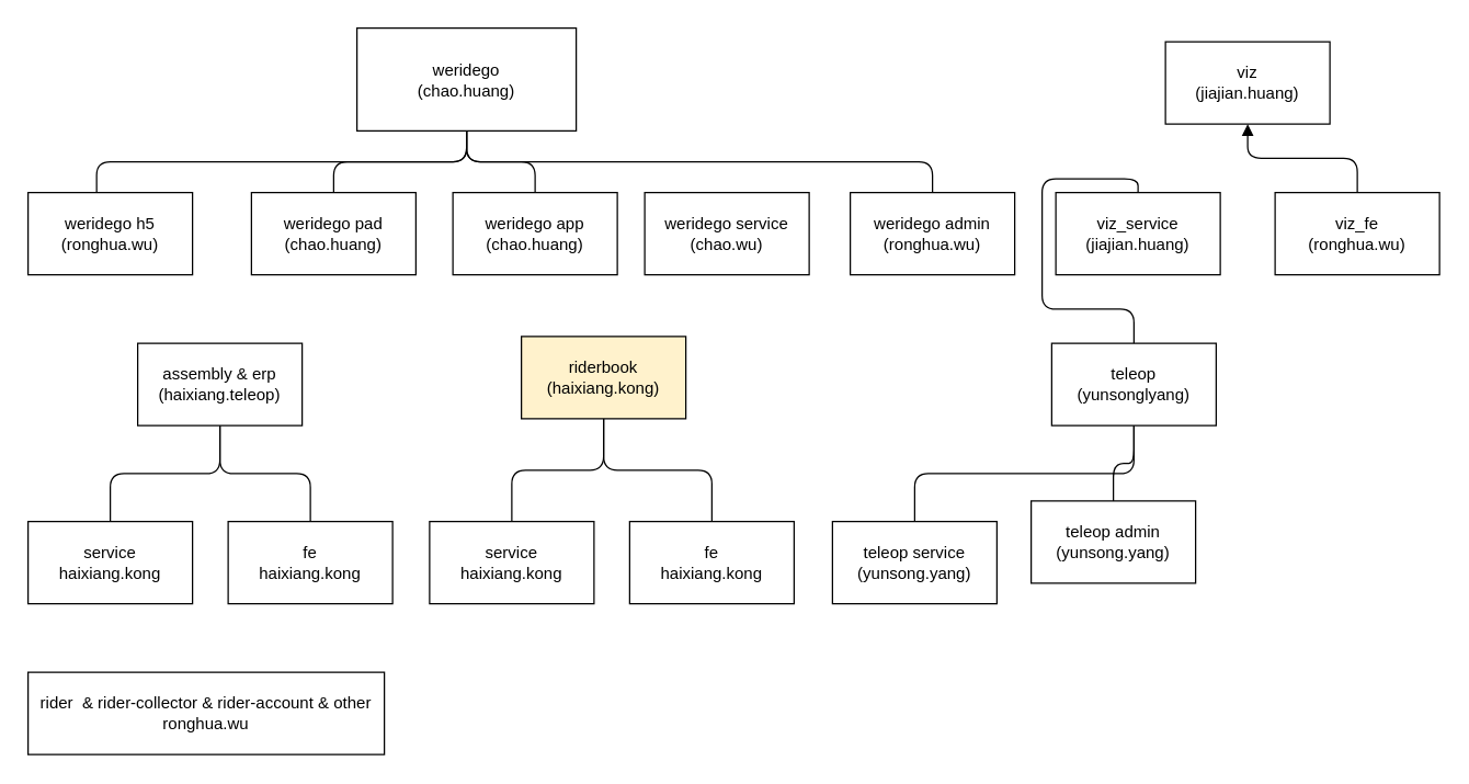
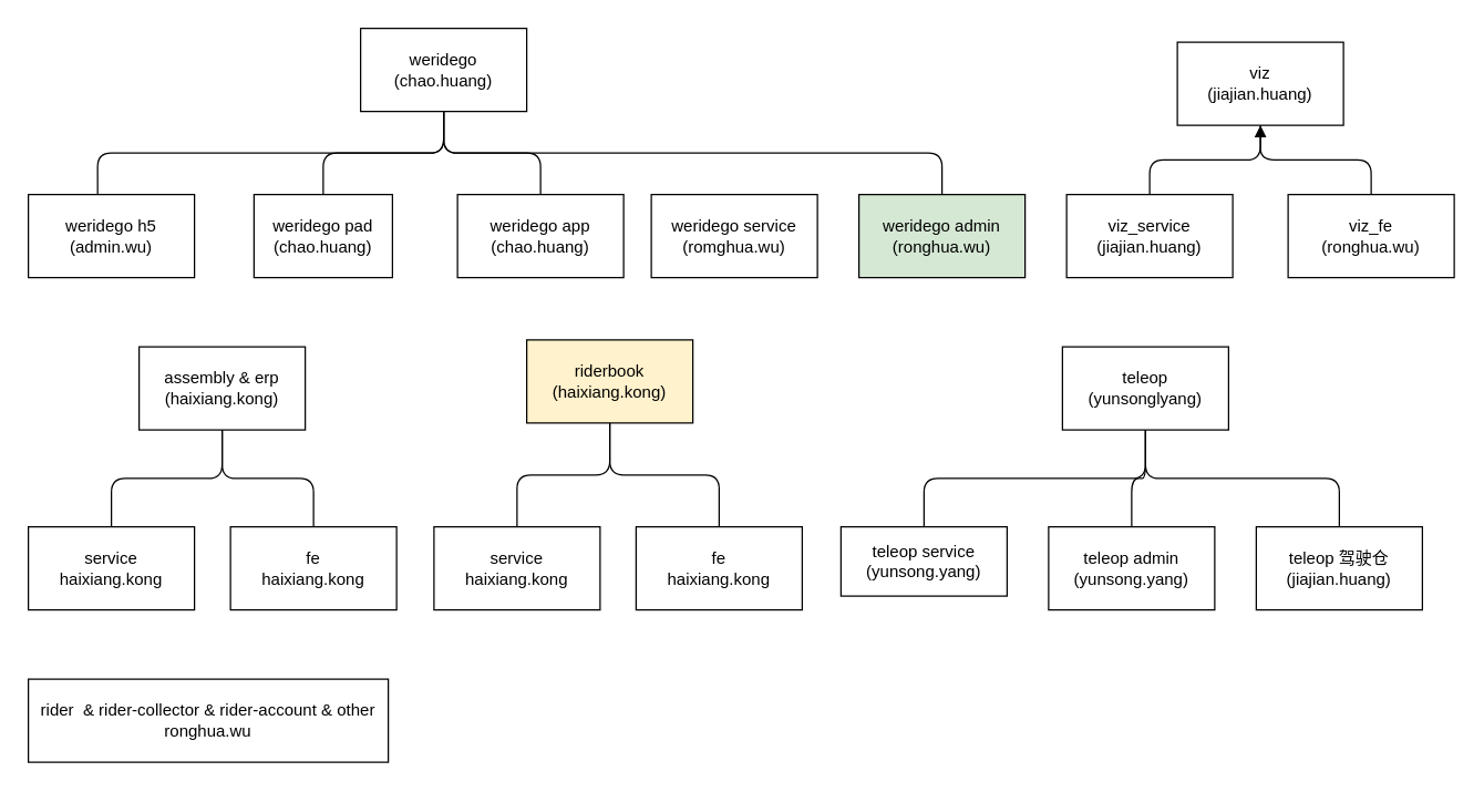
- <mxCell id="2" value="weridego&lt;br&gt;(chao.huang)" style="rounded=0;whiteSpace=wrap;html=1;" vertex="1" parent="1"><mxGeometry x="260" y="20" width="160" height="75" as="geometry" /></mxCell>
+ <mxCell id="2" value="weridego&lt;br&gt;(chao.huang)" style="rounded=0;whiteSpace=wrap;html=1;" vertex="1" parent="1"><mxGeometry x="260" y="20" width="120" height="60" as="geometry" /></mxCell>
- <mxCell id="20" value="weridego h5&lt;br&gt;(ronghua.wu)" style="rounded=0;whiteSpace=wrap;html=1;" vertex="1" parent="1"><mxGeometry x="20" y="140" width="120" height="60" as="geometry" /></mxCell>
+ <mxCell id="20" value="weridego h5&lt;br&gt;(admin.wu)" style="rounded=0;whiteSpace=wrap;html=1;" vertex="1" parent="1"><mxGeometry x="20" y="140" width="120" height="60" as="geometry" /></mxCell>
- <mxCell id="13" value="weridego pad&lt;br&gt;(chao.huang)" style="rounded=0;whiteSpace=wrap;html=1;" vertex="1" parent="1"><mxGeometry x="183" y="140" width="120" height="60" as="geometry" /></mxCell>
+ <mxCell id="13" value="weridego pad&lt;br&gt;(chao.huang)" style="rounded=0;whiteSpace=wrap;html=1;" vertex="1" parent="1"><mxGeometry x="183" y="140" width="100" height="60" as="geometry" /></mxCell>
- <mxCell id="3" value="weridego service&lt;br&gt;(chao.wu)" style="rounded=0;whiteSpace=wrap;html=1;" vertex="1" parent="1"><mxGeometry x="470" y="140" width="120" height="60" as="geometry" /></mxCell>
+ <mxCell id="3" value="weridego service&lt;br&gt;(romghua.wu)" style="rounded=0;whiteSpace=wrap;html=1;" vertex="1" parent="1"><mxGeometry x="470" y="140" width="120" height="60" as="geometry" /></mxCell>
- <mxCell id="5" value="weridego admin&lt;br&gt;(ronghua.wu)" style="rounded=0;whiteSpace=wrap;html=1;" vertex="1" parent="1"><mxGeometry x="620" y="140" width="120" height="60" as="geometry" /></mxCell>
+ <mxCell id="5" value="weridego admin&lt;br&gt;(ronghua.wu)" style="rounded=0;whiteSpace=wrap;html=1;fillColor=#d5e8d4;" vertex="1" parent="1"><mxGeometry x="620" y="140" width="120" height="60" as="geometry" /></mxCell>
- <mxCell id="11" value="" style="endArrow=none;html=1;exitX=0.5;exitY=0;exitDx=0;exitDy=0;edgeStyle=orthogonalEdgeStyle;" edge="1" parent="1" source="9" target="15"><mxGeometry width="50" height="50" relative="1" as="geometry"><mxPoint x="890" y="300" as="sourcePoint" /><mxPoint x="940" y="250" as="targetPoint" /></mxGeometry></mxCell>
+ <mxCell id="11" value="" style="endArrow=none;html=1;entryX=0.5;entryY=1;entryDx=0;entryDy=0;exitX=0.5;exitY=0;exitDx=0;exitDy=0;edgeStyle=orthogonalEdgeStyle;" edge="1" parent="1" source="9" target="8"><mxGeometry width="50" height="50" relative="1" as="geometry"><mxPoint x="890" y="300" as="sourcePoint" /><mxPoint x="940" y="250" as="targetPoint" /></mxGeometry></mxCell>
- <mxCell id="24" value="assembly &amp;amp; erp&lt;br&gt;(haixiang.teleop)" style="rounded=0;whiteSpace=wrap;html=1;" vertex="1" parent="1"><mxGeometry x="100" y="250" width="120" height="60" as="geometry" /></mxCell>
+ <mxCell id="24" value="assembly &amp;amp; erp&lt;br&gt;(haixiang.kong)" style="rounded=0;whiteSpace=wrap;html=1;" vertex="1" parent="1"><mxGeometry x="100" y="250" width="120" height="60" as="geometry" /></mxCell>
+ <mxCell id="23" value="" style="endArrow=none;html=1;entryX=0.5;entryY=1;entryDx=0;entryDy=0;exitX=0.5;exitY=0;exitDx=0;exitDy=0;edgeStyle=orthogonalEdgeStyle;" edge="1" parent="1" source="22" target="15"><mxGeometry width="50" height="50" relative="1" as="geometry"><mxPoint x="967" y="360" as="sourcePoint" /><mxPoint x="1017" y="310" as="targetPoint" /></mxGeometry></mxCell>
- <mxCell id="17" value="teleop admin&lt;br&gt;(yunsong.yang)" style="rounded=0;whiteSpace=wrap;html=1;" vertex="1" parent="1"><mxGeometry x="752" y="365" width="120" height="60" as="geometry" /></mxCell>
+ <mxCell id="17" value="teleop admin&lt;br&gt;(yunsong.yang)" style="rounded=0;whiteSpace=wrap;html=1;" vertex="1" parent="1"><mxGeometry x="757" y="380" width="120" height="60" as="geometry" /></mxCell>
- <mxCell id="16" value="teleop service&lt;br&gt;(yunsong.yang)" style="rounded=0;whiteSpace=wrap;html=1;" vertex="1" parent="1"><mxGeometry x="607" y="380" width="120" height="60" as="geometry" /></mxCell>
+ <mxCell id="16" value="teleop service&lt;br&gt;(yunsong.yang)" style="rounded=0;whiteSpace=wrap;html=1;" vertex="1" parent="1"><mxGeometry x="607" y="380" width="120" height="50" as="geometry" /></mxCell>
+ <mxCell id="22" value="teleop 驾驶仓&lt;br&gt;(jiajian.huang)" style="rounded=0;whiteSpace=wrap;html=1;" vertex="1" parent="1"><mxGeometry x="907" y="380" width="120" height="60" as="geometry" /></mxCell>
